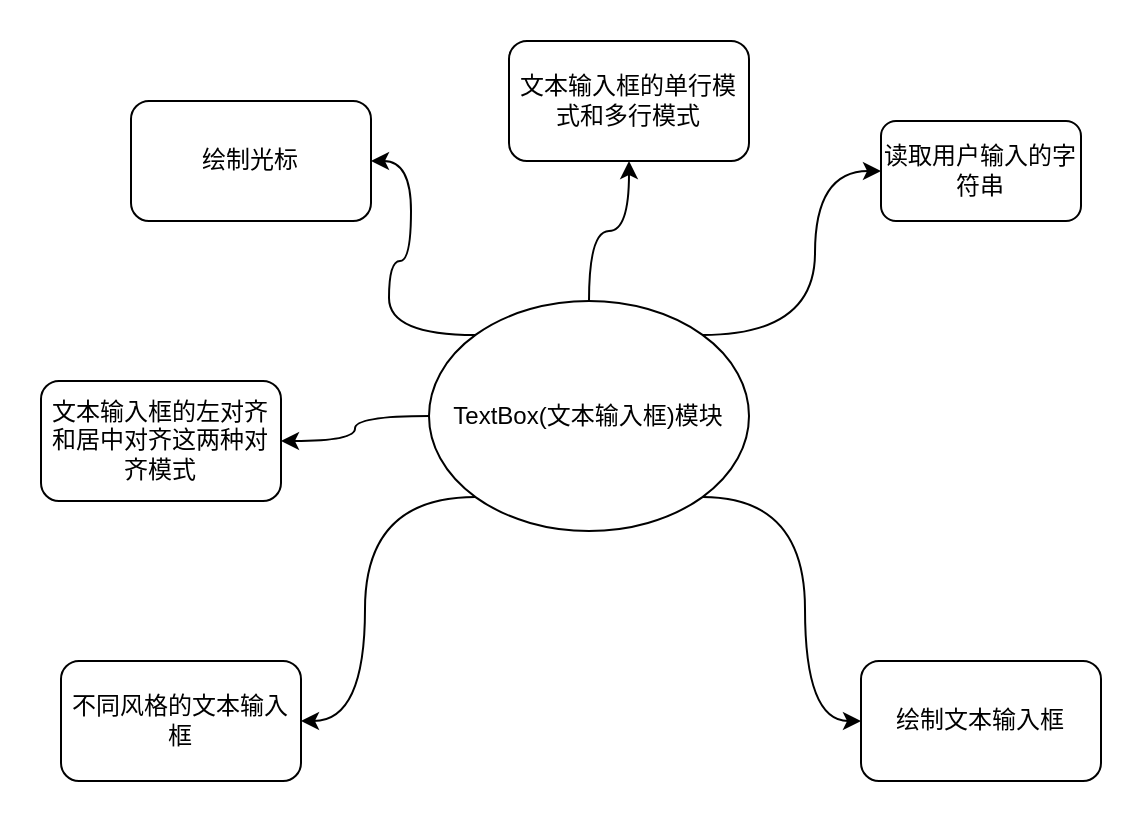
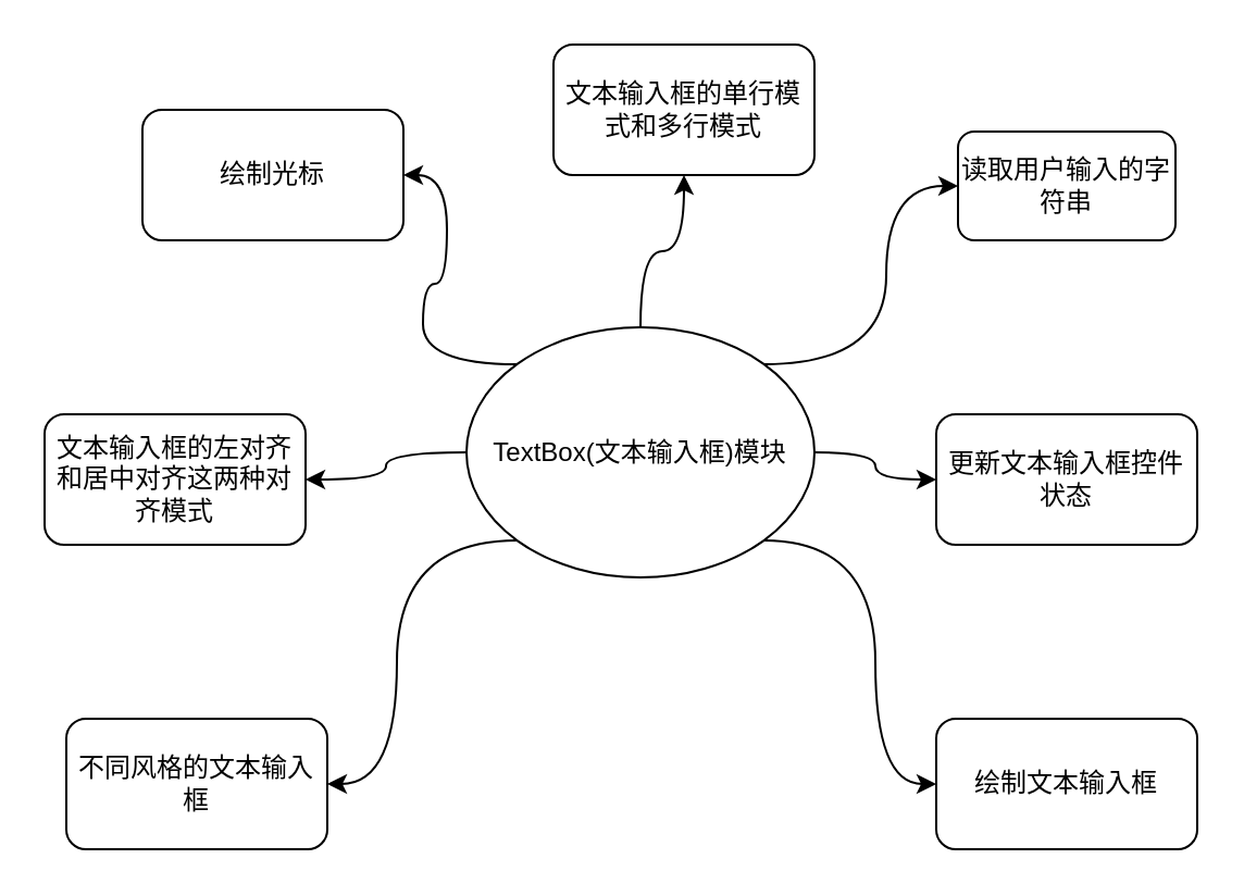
+ <mxCell id="6" style="edgeStyle=orthogonalEdgeStyle;curved=1;rounded=0;orthogonalLoop=1;jettySize=auto;html=1;exitX=1;exitY=0.5;exitDx=0;exitDy=0;entryX=0;entryY=0.5;entryDx=0;entryDy=0;" parent="1" source="9" target="14" edge="1"><mxGeometry relative="1" as="geometry" /></mxCell>
+ <mxCell id="14" value="更新文本输入框控件状态" style="rounded=1;whiteSpace=wrap;html=1;" parent="1" vertex="1"><mxGeometry x="430" y="190" width="120" height="60" as="geometry" /></mxCell>
